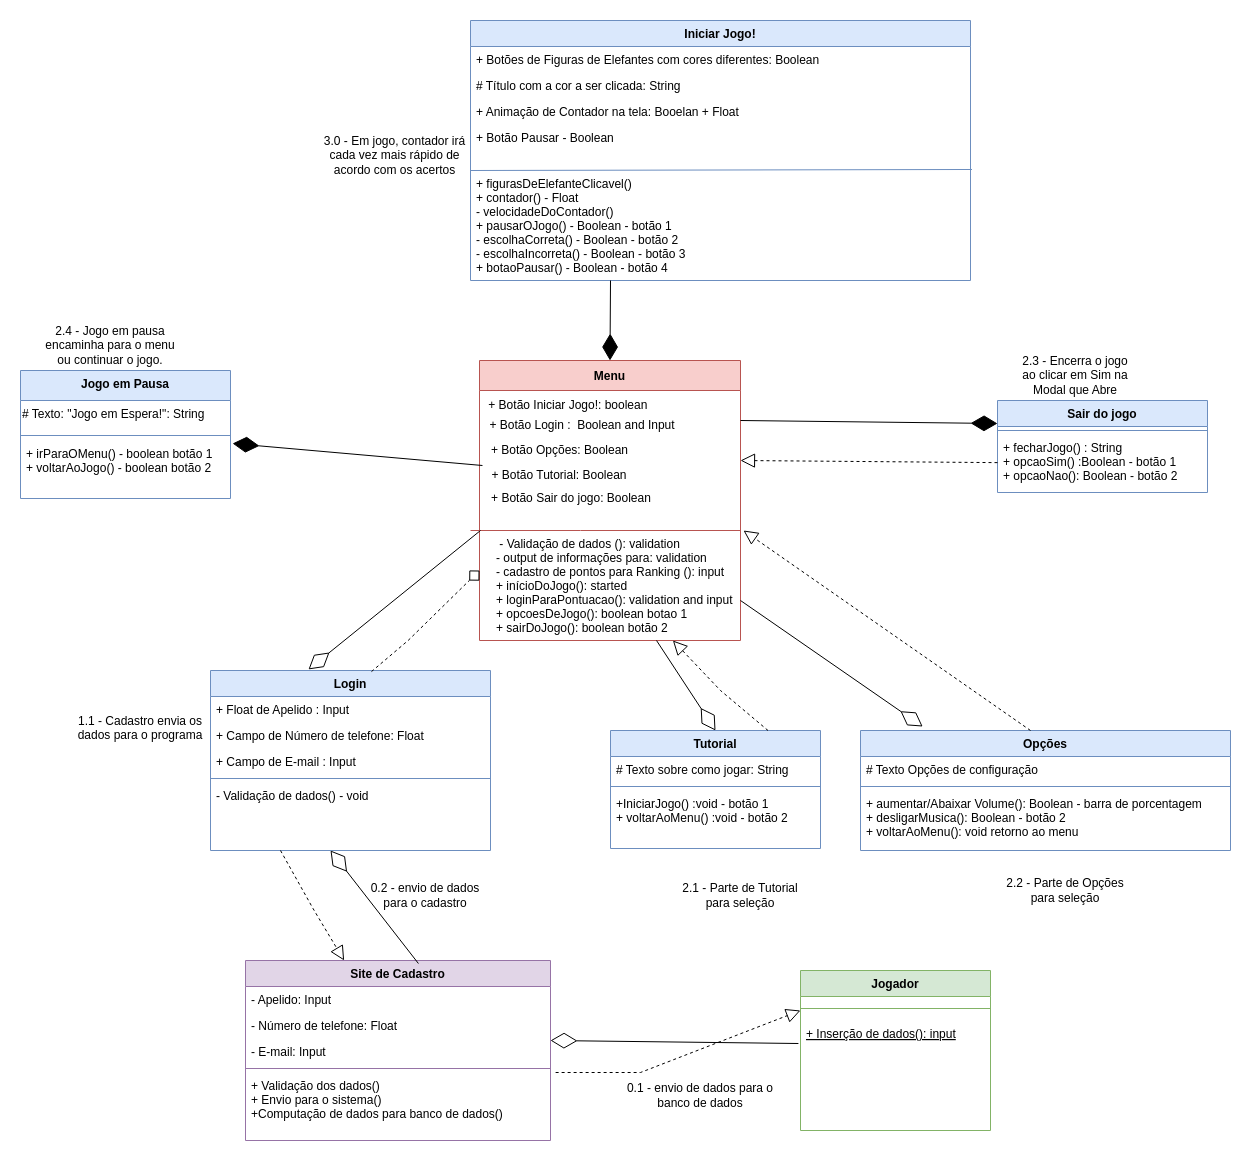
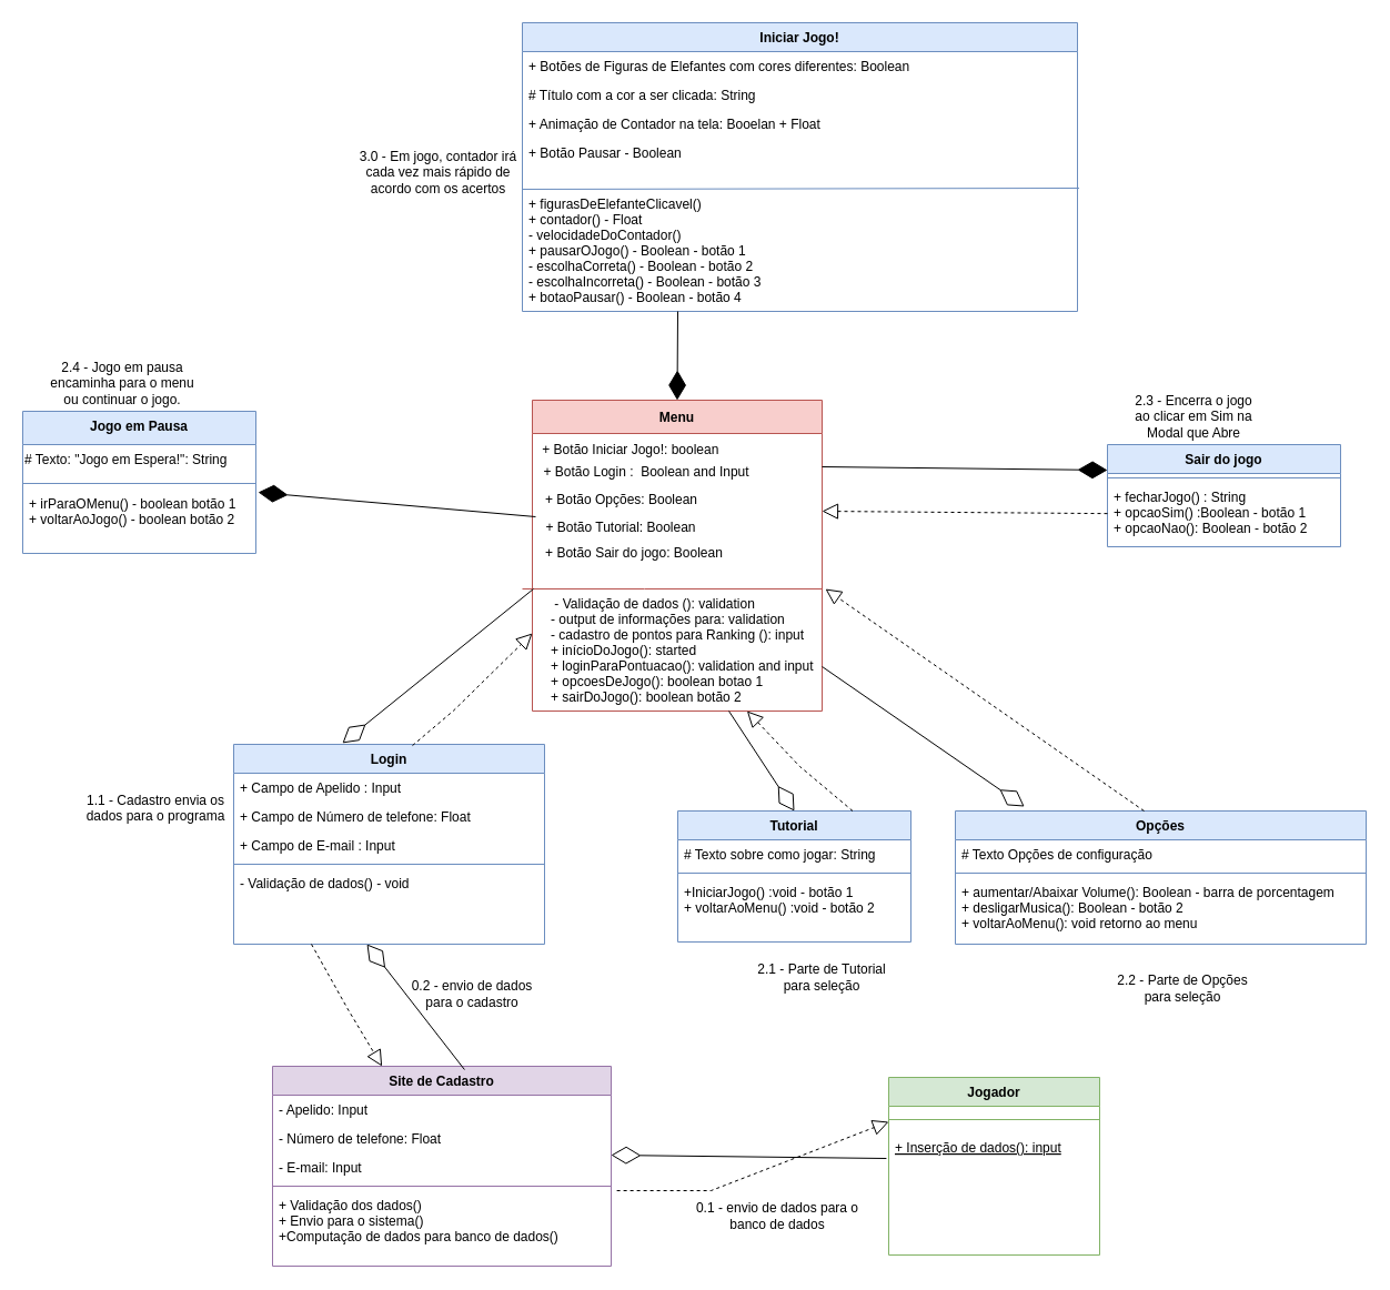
- <mxCell id="67" value="" style="endArrow=diamond;dashed=1;endFill=0;endSize=12;html=1;rounded=0;exitX=0.575;exitY=0.006;exitDx=0;exitDy=0;entryX=0;entryY=0.75;entryDx=0;entryDy=0;exitPerimeter=0;" edge="1" parent="1" source="32" target="15"><mxGeometry width="160" relative="1" as="geometry"><mxPoint x="455.12" y="680" as="sourcePoint" /><mxPoint x="360.001" y="590" as="targetPoint" /><Array as="points"><mxPoint x="407.62" y="640" /></Array></mxGeometry></mxCell>
+ <mxCell id="67" value="" style="endArrow=block;dashed=1;endFill=0;endSize=12;html=1;rounded=0;exitX=0.575;exitY=0.006;exitDx=0;exitDy=0;entryX=0;entryY=0.75;entryDx=0;entryDy=0;exitPerimeter=0;" edge="1" parent="1" source="32" target="15"><mxGeometry width="160" relative="1" as="geometry"><mxPoint x="455.12" y="680" as="sourcePoint" /><mxPoint x="360.001" y="590" as="targetPoint" /><Array as="points"><mxPoint x="407.62" y="640" /></Array></mxGeometry></mxCell>
- <mxCell id="33" value="+ Float de Apelido : Input" style="text;align=left;verticalAlign=top;spacingLeft=4;spacingRight=4;overflow=hidden;rotatable=0;points=[[0,0.5],[1,0.5]];portConstraint=eastwest;" parent="32" vertex="1"><mxGeometry y="26" width="280" height="26" as="geometry" /></mxCell>
+ <mxCell id="33" value="+ Campo de Apelido : Input" style="text;align=left;verticalAlign=top;spacingLeft=4;spacingRight=4;overflow=hidden;rotatable=0;points=[[0,0.5],[1,0.5]];portConstraint=eastwest;" parent="32" vertex="1"><mxGeometry y="26" width="280" height="26" as="geometry" /></mxCell>
- <mxCell id="39" value="2.1 - Parte de Tutorial para seleção" style="text;html=1;strokeColor=none;fillColor=none;align=center;verticalAlign=middle;whiteSpace=wrap;rounded=0;" parent="1" vertex="1"><mxGeometry x="680" y="875" width="120" height="40" as="geometry" /></mxCell>
+ <mxCell id="39" value="2.1 - Parte de Tutorial para seleção" style="text;html=1;strokeColor=none;fillColor=none;align=center;verticalAlign=middle;whiteSpace=wrap;rounded=0;" parent="1" vertex="1"><mxGeometry x="680" y="860" width="120" height="40" as="geometry" /></mxCell>
